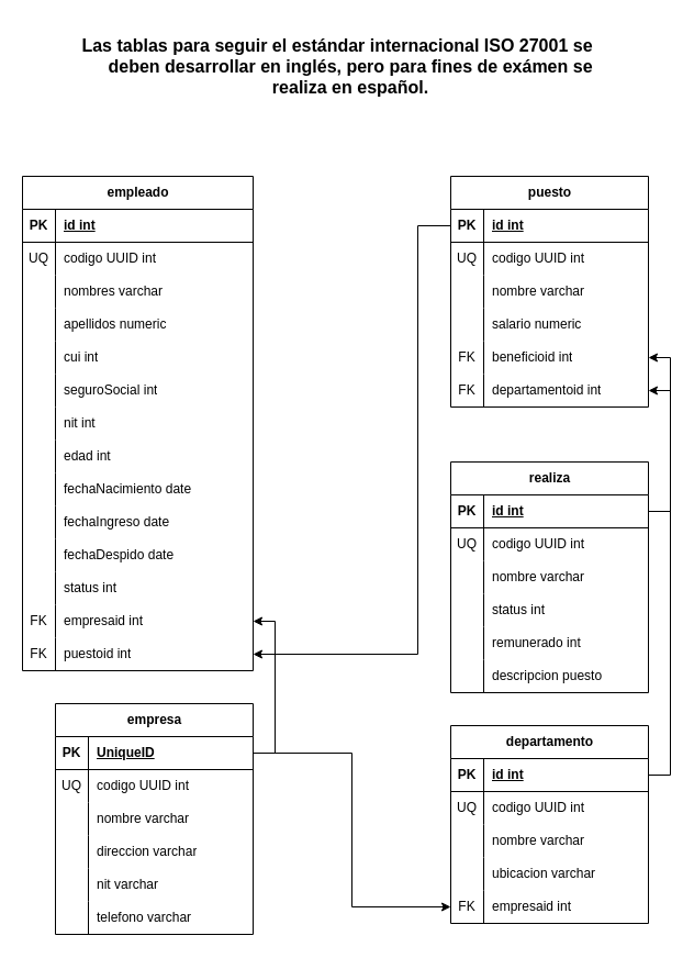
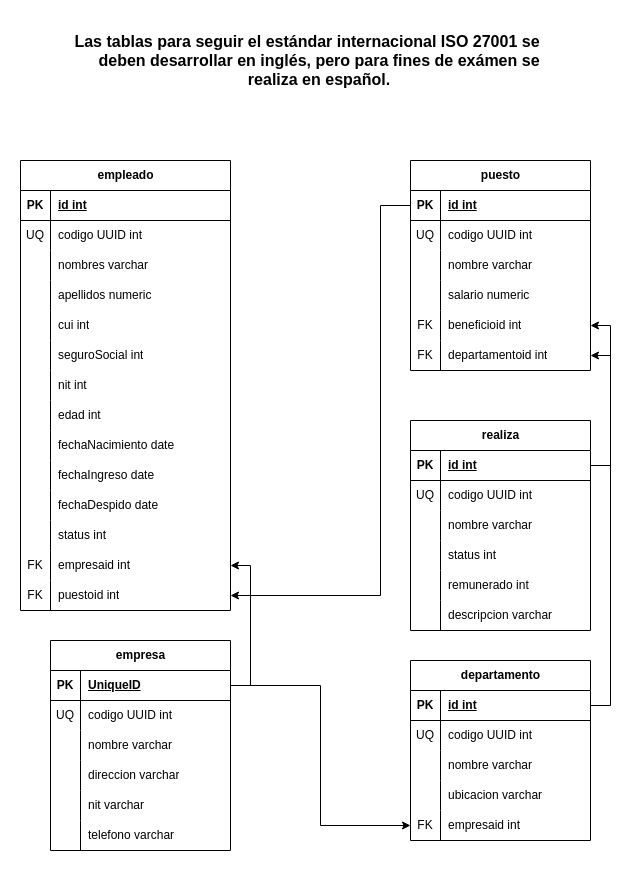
- <mxCell id="102" value="descripcion puesto" style="shape=partialRectangle;connectable=0;fillColor=none;top=0;left=0;bottom=0;right=0;align=left;spacingLeft=6;overflow=hidden;whiteSpace=wrap;html=1;" vertex="1" parent="100"><mxGeometry x="30" width="150" height="30" as="geometry"><mxRectangle width="150" height="30" as="alternateBounds" /></mxGeometry></mxCell>
+ <mxCell id="102" value="descripcion varchar" style="shape=partialRectangle;connectable=0;fillColor=none;top=0;left=0;bottom=0;right=0;align=left;spacingLeft=6;overflow=hidden;whiteSpace=wrap;html=1;" vertex="1" parent="100"><mxGeometry x="30" width="150" height="30" as="geometry"><mxRectangle width="150" height="30" as="alternateBounds" /></mxGeometry></mxCell>
